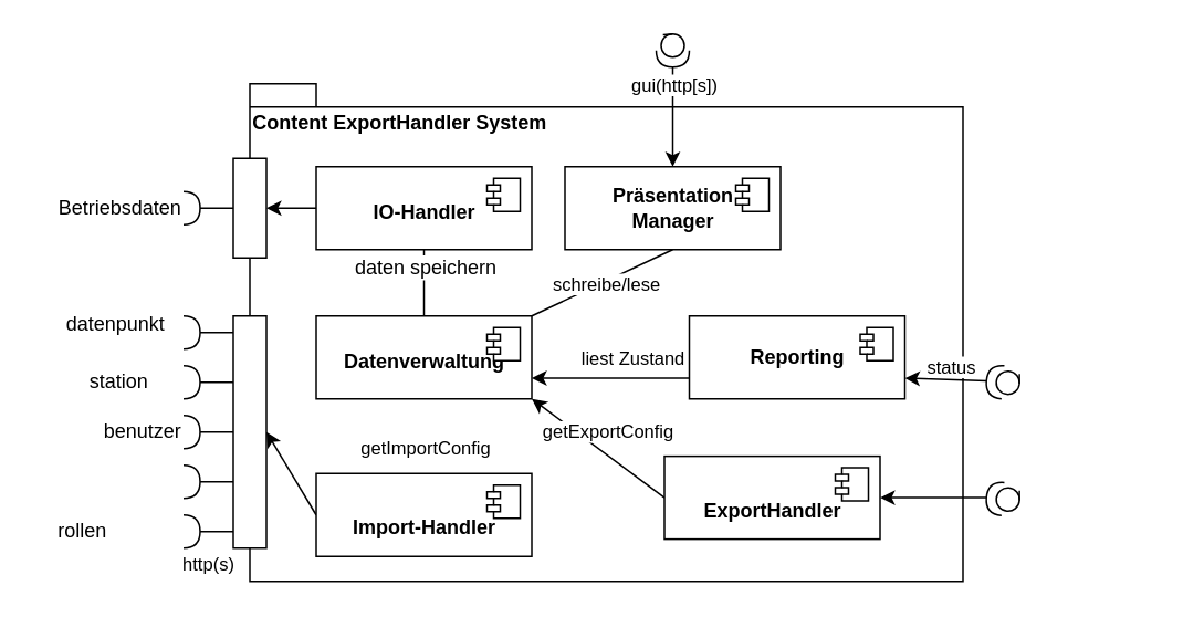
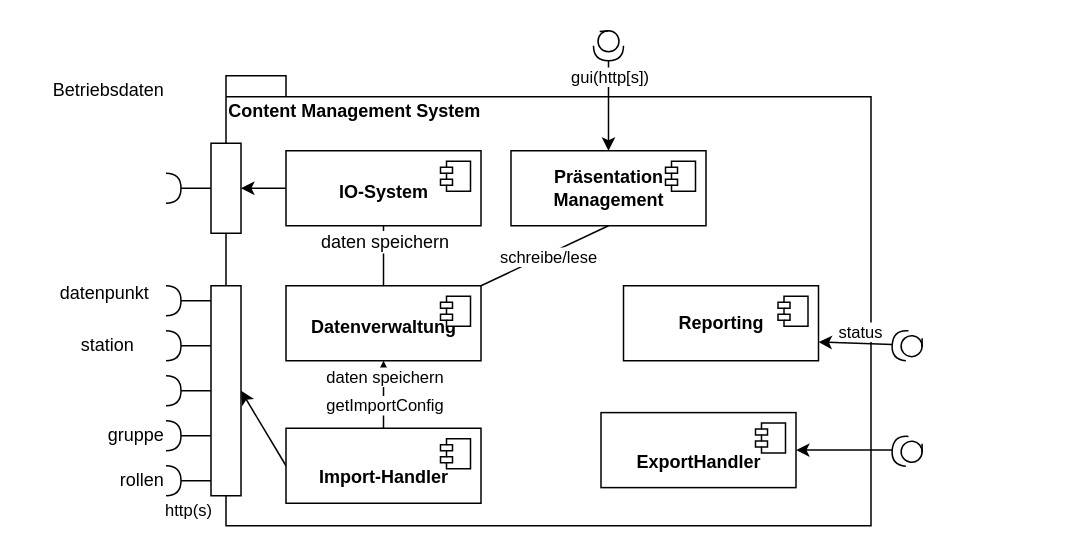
- <mxCell id="2" value="Content ExportHandler System" style="shape=folder;fontStyle=1;spacingTop=10;tabWidth=40;tabHeight=14;tabPosition=left;html=1;align=left;verticalAlign=top;" parent="1" vertex="1"><mxGeometry x="150" y="50" width="430" height="300" as="geometry" /></mxCell>
+ <mxCell id="2" value="Content Management System" style="shape=folder;fontStyle=1;spacingTop=10;tabWidth=40;tabHeight=14;tabPosition=left;html=1;align=left;verticalAlign=top;" parent="1" vertex="1"><mxGeometry x="150" y="50" width="430" height="300" as="geometry" /></mxCell>
- <mxCell id="8" value="&lt;br&gt;&lt;b&gt;IO-Handler&lt;/b&gt;" style="html=1;dropTarget=0;verticalAlign=top;" vertex="1" parent="1"><mxGeometry x="190" y="100" width="130" height="50" as="geometry" /></mxCell>
+ <mxCell id="8" value="&lt;br&gt;&lt;b&gt;IO-System&lt;/b&gt;" style="html=1;dropTarget=0;verticalAlign=top;" vertex="1" parent="1"><mxGeometry x="190" y="100" width="130" height="50" as="geometry" /></mxCell>
- <mxCell id="17" value="Betriebsdaten" style="text;html=1;align=right;verticalAlign=middle;resizable=0;points=[];autosize=1;" vertex="1" parent="1"><mxGeometry x="20" y="115" width="90" height="20" as="geometry" /></mxCell>
+ <mxCell id="17" value="Betriebsdaten" style="text;html=1;align=right;verticalAlign=middle;resizable=0;points=[];autosize=1;" vertex="1" parent="1"><mxGeometry x="20" y="50" width="90" height="20" as="geometry" /></mxCell>
- <mxCell id="12" value="&lt;div&gt;&lt;b&gt;Präsentation&lt;/b&gt;&lt;/div&gt;&lt;div&gt;&lt;b&gt;Manager&lt;/b&gt;&lt;/div&gt;" style="html=1;dropTarget=0;verticalAlign=middle;" vertex="1" parent="1"><mxGeometry x="340" y="100" width="130" height="50" as="geometry" /></mxCell>
+ <mxCell id="12" value="&lt;div&gt;&lt;b&gt;Präsentation&lt;/b&gt;&lt;/div&gt;&lt;div&gt;&lt;b&gt;Management&lt;/b&gt;&lt;/div&gt;" style="html=1;dropTarget=0;verticalAlign=middle;" vertex="1" parent="1"><mxGeometry x="340" y="100" width="130" height="50" as="geometry" /></mxCell>
- <mxCell id="36" style="edgeStyle=none;rounded=0;orthogonalLoop=1;jettySize=auto;html=1;exitX=0;exitY=0.75;exitDx=0;exitDy=0;entryX=1;entryY=0.75;entryDx=0;entryDy=0;endArrow=classic;endFill=1;fontSize=11;" edge="1" parent="1" source="38" target="18"><mxGeometry relative="1" as="geometry" /></mxCell>
- <mxCell id="37" value="liest Zustand" style="text;html=1;align=center;verticalAlign=middle;resizable=0;points=[];labelBackgroundColor=#ffffff;fontSize=11;" vertex="1" connectable="0" parent="36"><mxGeometry x="-0.168" y="2" relative="1" as="geometry"><mxPoint x="5" y="-14.5" as="offset" /></mxGeometry></mxCell>
+ <mxCell id="6" style="edgeStyle=none;rounded=0;orthogonalLoop=1;jettySize=auto;html=1;exitX=0.5;exitY=0;exitDx=0;exitDy=0;entryX=0.5;entryY=1;entryDx=0;entryDy=0;endArrow=classic;endFill=1;" edge="1" parent="1" source="54" target="18"><mxGeometry relative="1" as="geometry"><Array as="points"><mxPoint x="255" y="260" /></Array></mxGeometry></mxCell>
+ <mxCell id="7" value="daten speichern" style="text;html=1;align=center;verticalAlign=middle;resizable=0;points=[];labelBackgroundColor=#ffffff;fontSize=11;" vertex="1" connectable="0" parent="6"><mxGeometry x="0.636" y="-28" relative="1" as="geometry"><mxPoint x="-28" y="2" as="offset" /></mxGeometry></mxCell>
- <mxCell id="29" value="benutzer" style="text;html=1;align=right;verticalAlign=middle;resizable=0;points=[];autosize=1;" vertex="1" parent="1"><mxGeometry x="50" y="250" width="60" height="20" as="geometry" /></mxCell>
- <mxCell id="44" style="edgeStyle=none;rounded=0;orthogonalLoop=1;jettySize=auto;html=1;exitX=1;exitY=1;exitDx=0;exitDy=0;entryX=0;entryY=0.5;entryDx=0;entryDy=0;endArrow=none;endFill=0;fontSize=11;startArrow=classic;startFill=1;" edge="1" parent="1" source="18" target="51"><mxGeometry relative="1" as="geometry"><mxPoint x="500" y="299.58" as="sourcePoint" /></mxGeometry></mxCell>
- <mxCell id="45" value="getExportConfig" style="text;html=1;align=center;verticalAlign=middle;resizable=0;points=[];labelBackgroundColor=#ffffff;fontSize=11;" vertex="1" connectable="0" parent="44"><mxGeometry x="0.502" y="-1" relative="1" as="geometry"><mxPoint x="-14.55" y="-25.6" as="offset" /></mxGeometry></mxCell>
+ <mxCell id="32" value="gruppe" style="text;html=1;align=right;verticalAlign=middle;resizable=0;points=[];autosize=1;" vertex="1" parent="1"><mxGeometry x="60" y="280" width="50" height="20" as="geometry" /></mxCell>
- <mxCell id="35" value="rollen" style="text;html=1;align=right;verticalAlign=middle;resizable=0;points=[];autosize=1;" vertex="1" parent="1"><mxGeometry x="25" y="310" width="40" height="20" as="geometry" /></mxCell>
+ <mxCell id="35" value="rollen" style="text;html=1;align=right;verticalAlign=middle;resizable=0;points=[];autosize=1;" vertex="1" parent="1"><mxGeometry x="70" y="310" width="40" height="20" as="geometry" /></mxCell>
